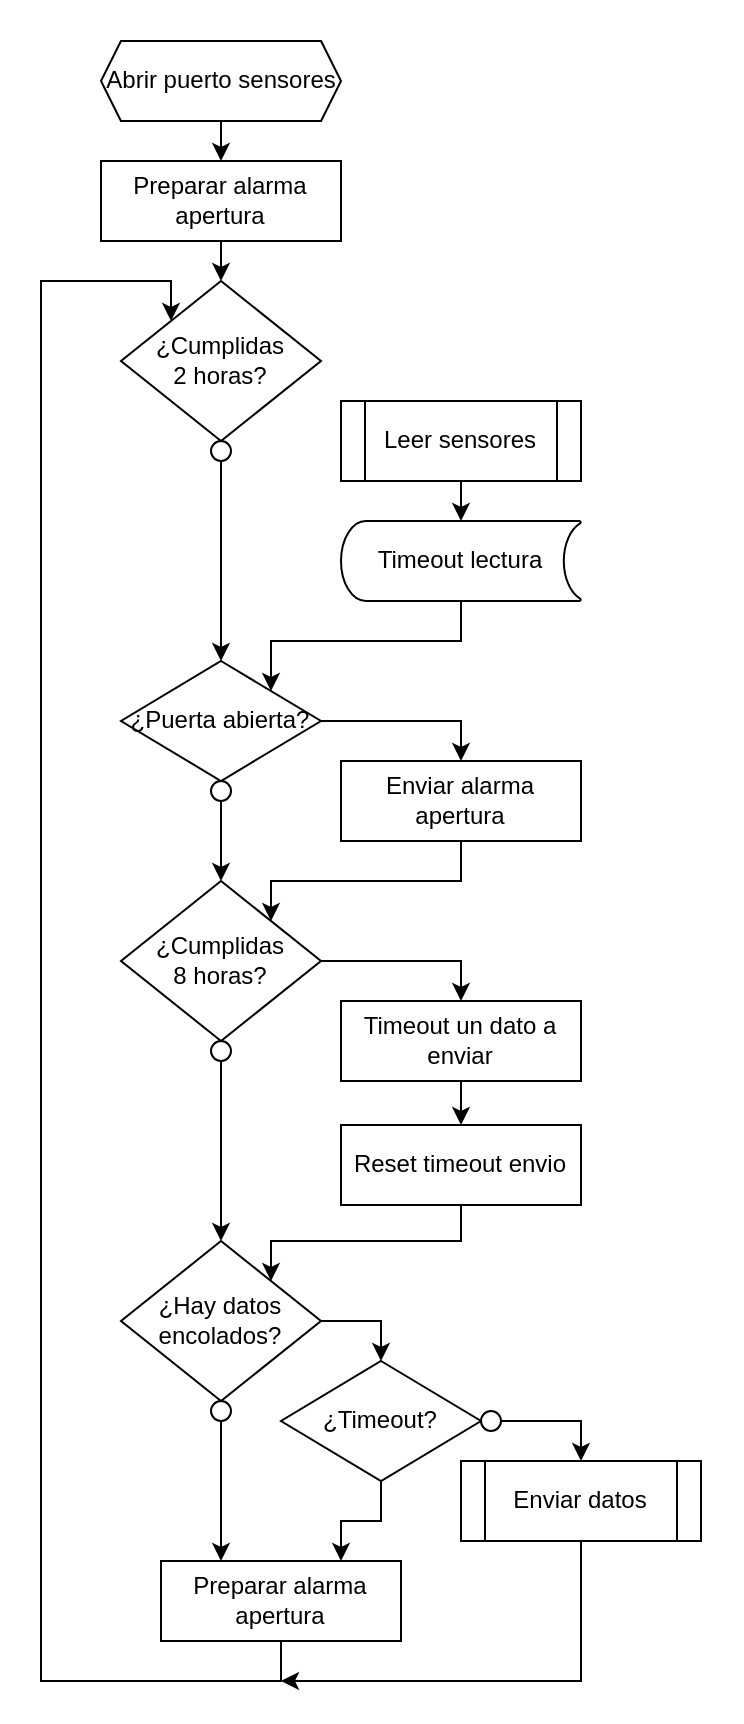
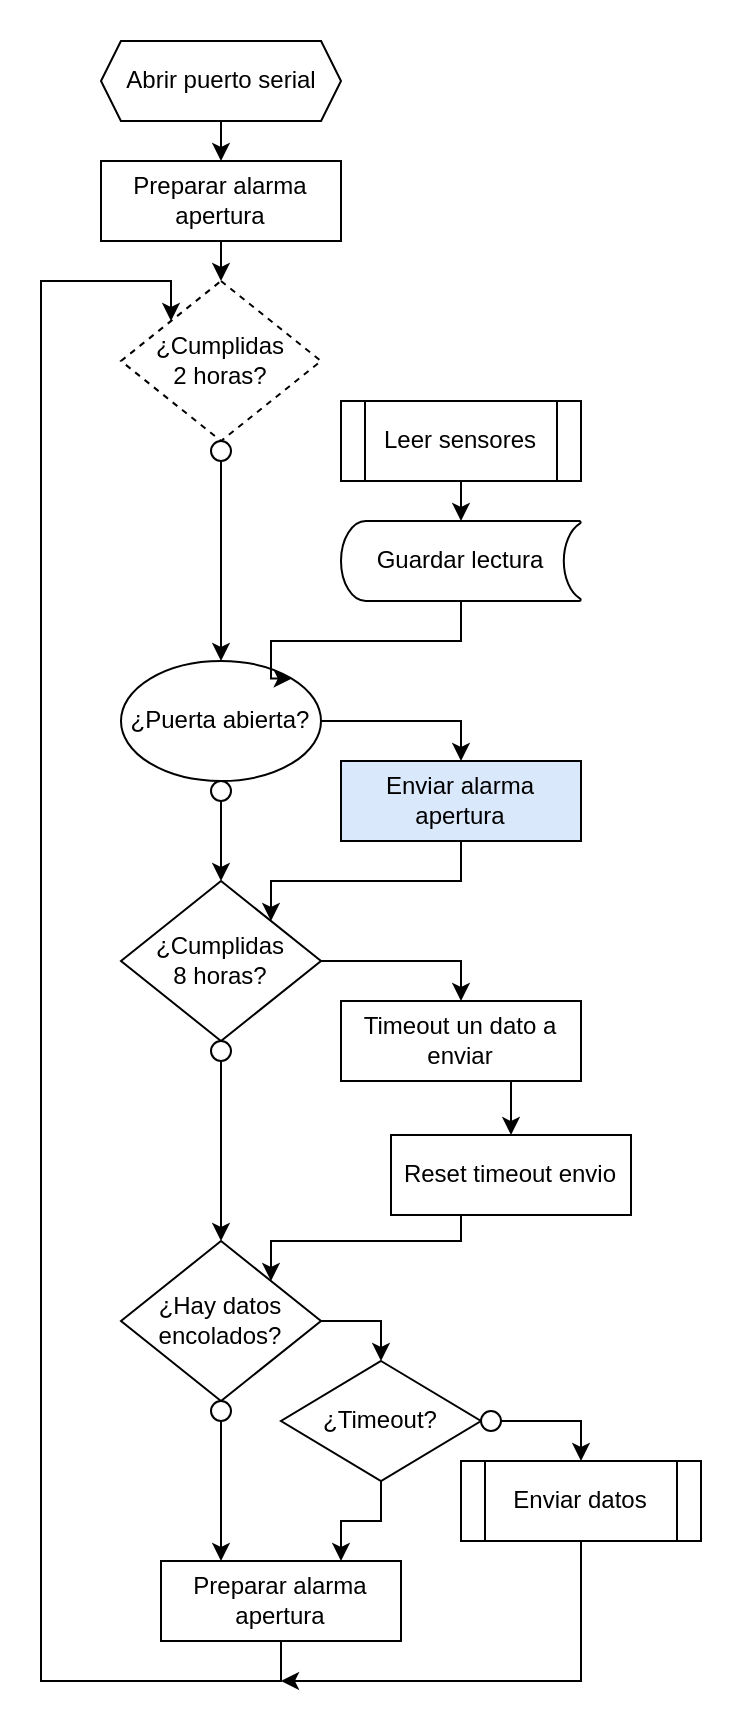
- <mxCell id="3" value="Abrir puerto sensores" style="verticalLabelPosition=middle;verticalAlign=middle;html=1;shape=hexagon;perimeter=hexagonPerimeter2;arcSize=6;size=0.083;labelPosition=center;align=center;" parent="1" vertex="1"><mxGeometry x="50" y="20" width="120" height="40" as="geometry" /></mxCell>
+ <mxCell id="3" value="Abrir puerto serial" style="verticalLabelPosition=middle;verticalAlign=middle;html=1;shape=hexagon;perimeter=hexagonPerimeter2;arcSize=6;size=0.083;labelPosition=center;align=center;" parent="1" vertex="1"><mxGeometry x="50" y="20" width="120" height="40" as="geometry" /></mxCell>
- <mxCell id="12" value="¿Cumplidas&lt;br&gt;2 horas?" style="rhombus;whiteSpace=wrap;html=1;verticalAlign=middle;" parent="1" vertex="1"><mxGeometry x="60" y="140" width="100" height="80" as="geometry" /></mxCell>
+ <mxCell id="12" value="¿Cumplidas&lt;br&gt;2 horas?" style="rhombus;whiteSpace=wrap;html=1;verticalAlign=middle;dashed=1;" parent="1" vertex="1"><mxGeometry x="60" y="140" width="100" height="80" as="geometry" /></mxCell>
- <mxCell id="18" value="Timeout lectura" style="strokeWidth=1;html=1;shape=mxgraph.flowchart.stored_data;whiteSpace=wrap;verticalAlign=middle;" parent="1" vertex="1"><mxGeometry x="170" y="260" width="120" height="40" as="geometry" /></mxCell>
+ <mxCell id="18" value="Guardar lectura" style="strokeWidth=1;html=1;shape=mxgraph.flowchart.stored_data;whiteSpace=wrap;verticalAlign=middle;" parent="1" vertex="1"><mxGeometry x="170" y="260" width="120" height="40" as="geometry" /></mxCell>
- <mxCell id="7" value="¿Puerta abierta?" style="rhombus;whiteSpace=wrap;html=1;verticalAlign=middle;" parent="1" vertex="1"><mxGeometry x="60" y="330" width="100" height="60" as="geometry" /></mxCell>
+ <mxCell id="7" value="¿Puerta abierta?" style="ellipse;whiteSpace=wrap;html=1;verticalAlign=middle;" parent="1" vertex="1"><mxGeometry x="60" y="330" width="100" height="60" as="geometry" /></mxCell>
- <mxCell id="11" value="Enviar alarma apertura" style="rounded=0;whiteSpace=wrap;html=1;verticalAlign=middle;" parent="1" vertex="1"><mxGeometry x="170" y="380" width="120" height="40" as="geometry" /></mxCell>
+ <mxCell id="11" value="Enviar alarma apertura" style="rounded=0;whiteSpace=wrap;html=1;verticalAlign=middle;fillColor=#dae8fc;" parent="1" vertex="1"><mxGeometry x="170" y="380" width="120" height="40" as="geometry" /></mxCell>
- <mxCell id="30" value="Reset timeout envio" style="rounded=0;whiteSpace=wrap;html=1;verticalAlign=middle;" parent="1" vertex="1"><mxGeometry x="170" y="562" width="120" height="40" as="geometry" /></mxCell>
+ <mxCell id="30" value="Reset timeout envio" style="rounded=0;whiteSpace=wrap;html=1;verticalAlign=middle;" parent="1" vertex="1"><mxGeometry x="195" y="567" width="120" height="40" as="geometry" /></mxCell>
